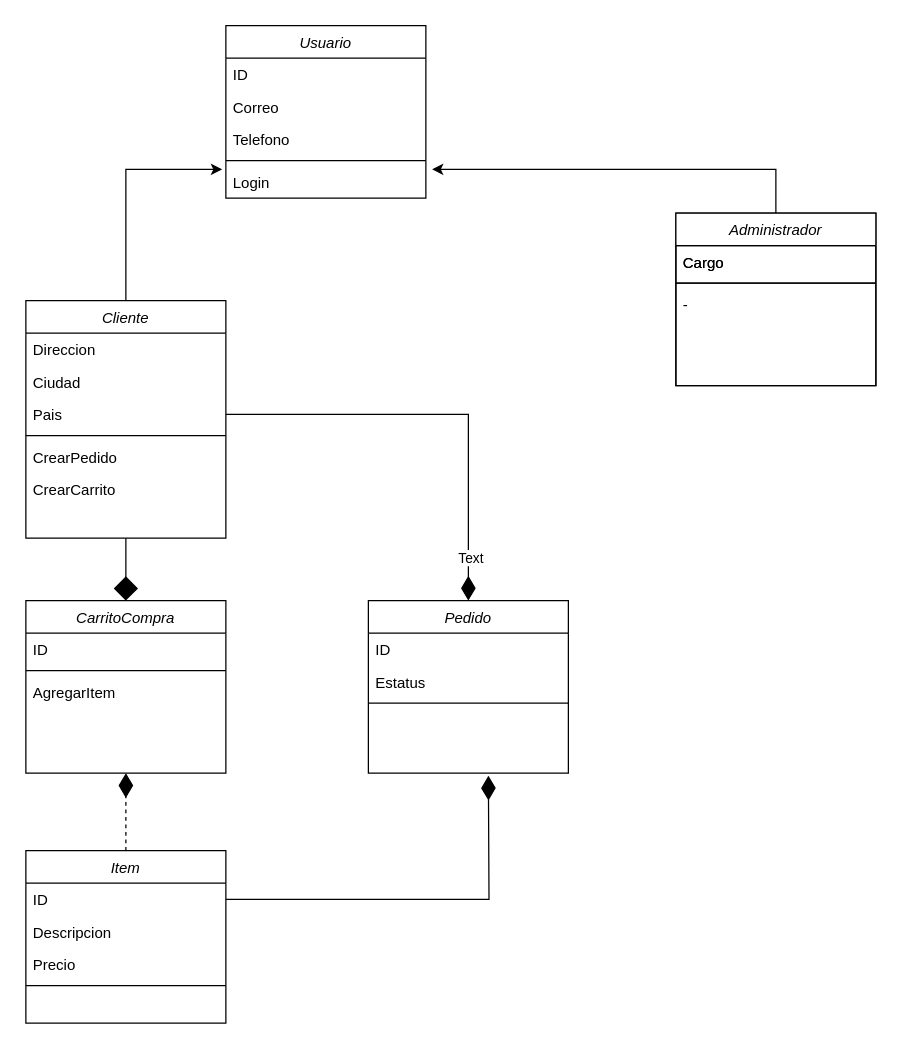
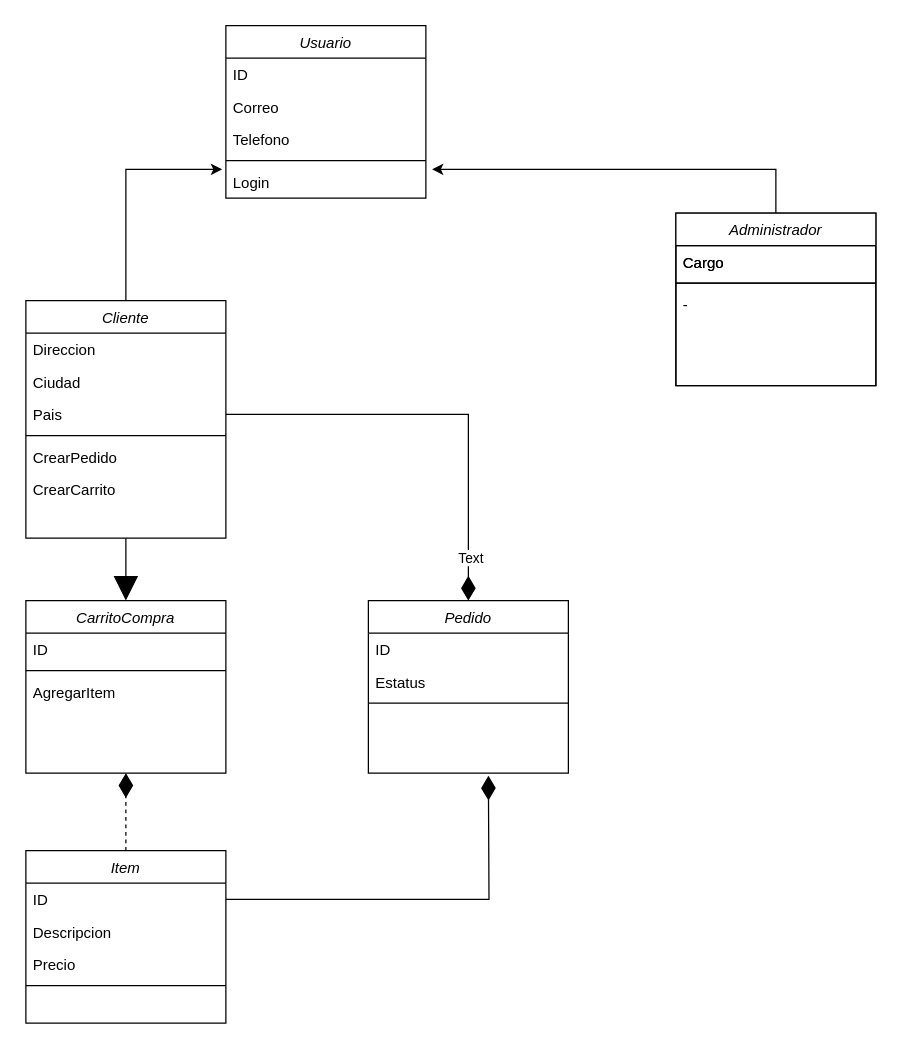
- <mxCell id="9" style="edgeStyle=orthogonalEdgeStyle;rounded=0;orthogonalLoop=1;jettySize=auto;html=1;entryX=0.5;entryY=0;entryDx=0;entryDy=0;endSize=17;endArrow=diamond;endFill=1;" edge="1" parent="1" source="10" target="17"><mxGeometry relative="1" as="geometry" /></mxCell>
+ <mxCell id="9" style="edgeStyle=orthogonalEdgeStyle;rounded=0;orthogonalLoop=1;jettySize=auto;html=1;entryX=0.5;entryY=0;entryDx=0;entryDy=0;endSize=17;endArrow=block;endFill=1;" edge="1" parent="1" source="10" target="17"><mxGeometry relative="1" as="geometry" /></mxCell>
